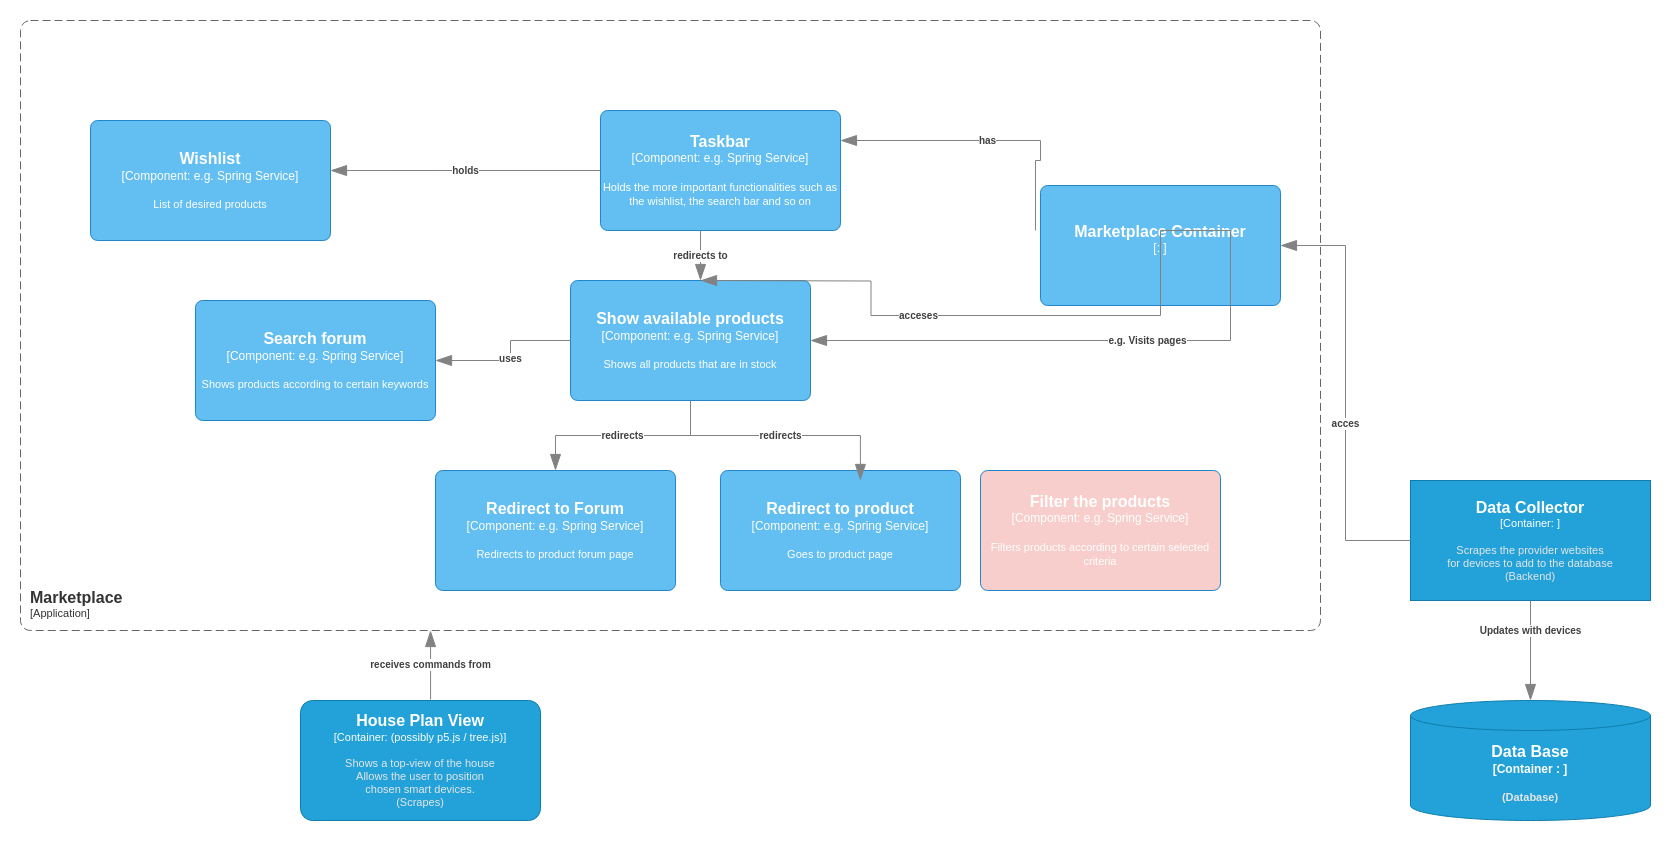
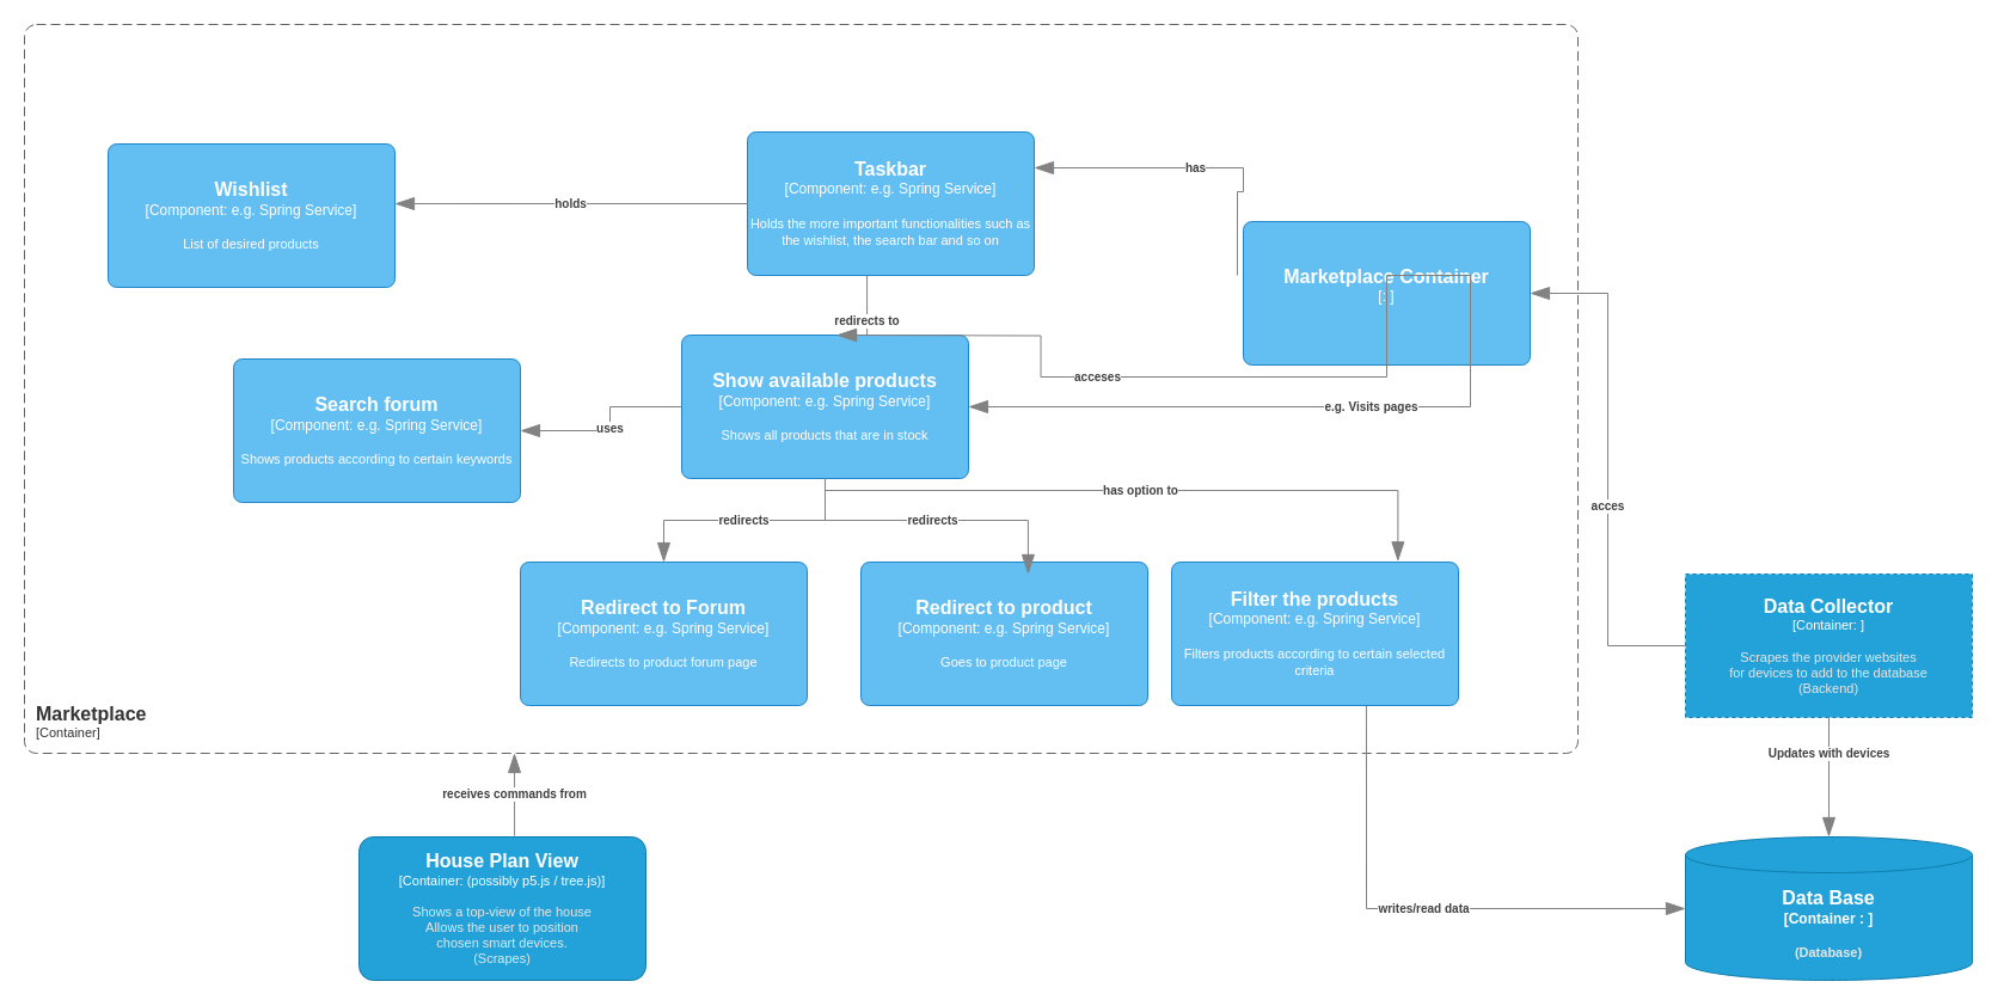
- <mxCell id="16" value="&lt;font style=&quot;font-size: 16px&quot;&gt;&lt;b&gt;Taskbar&lt;/b&gt;&lt;/font&gt;&lt;div&gt;[Component: e.g. Spring Service]&lt;/div&gt;&lt;br&gt;&lt;div&gt;&lt;font style=&quot;font-size: 11px&quot;&gt;Holds the more important functionalities such as the wishlist, the search bar and so on&lt;/font&gt;&lt;/div&gt;" style="rounded=1;whiteSpace=wrap;html=1;labelBackgroundColor=none;fillColor=#63BEF2;fontColor=#ffffff;align=center;arcSize=6;strokeColor=#2086C9;metaEdit=1;resizable=0;points=[[0.25,0,0],[0.5,0,0],[0.75,0,0],[1,0.25,0],[1,0.5,0],[1,0.75,0],[0.75,1,0],[0.5,1,0],[0.25,1,0],[0,0.75,0],[0,0.5,0],[0,0.25,0]];" vertex="1" parent="1"><mxGeometry x="600" y="110" width="240" height="120" as="geometry" /></mxCell>
+ <mxCell id="16" value="&lt;font style=&quot;font-size: 16px&quot;&gt;&lt;b&gt;Taskbar&lt;/b&gt;&lt;/font&gt;&lt;div&gt;[Component: e.g. Spring Service]&lt;/div&gt;&lt;br&gt;&lt;div&gt;&lt;font style=&quot;font-size: 11px&quot;&gt;Holds the more important functionalities such as the wishlist, the search bar and so on&lt;/font&gt;&lt;/div&gt;" style="rounded=1;whiteSpace=wrap;html=1;labelBackgroundColor=none;fillColor=#63BEF2;fontColor=#ffffff;align=center;arcSize=6;strokeColor=#2086C9;metaEdit=1;resizable=0;points=[[0.25,0,0],[0.5,0,0],[0.75,0,0],[1,0.25,0],[1,0.5,0],[1,0.75,0],[0.75,1,0],[0.5,1,0],[0.25,1,0],[0,0.75,0],[0,0.5,0],[0,0.25,0]];" vertex="1" parent="1"><mxGeometry x="625" y="110" width="240" height="120" as="geometry" /></mxCell>
+ <mxCell id="13" value="&lt;div style=&quot;text-align: left&quot;&gt;&lt;div style=&quot;text-align: center&quot;&gt;&lt;b&gt;has option to&lt;/b&gt;&lt;/div&gt;" style="endArrow=blockThin;html=1;fontSize=10;fontColor=#404040;strokeWidth=1;endFill=1;strokeColor=#828282;elbow=vertical;metaEdit=1;endSize=14;startSize=14;jumpStyle=arc;jumpSize=16;rounded=0;edgeStyle=orthogonalEdgeStyle;exitX=0.5;exitY=1;exitDx=0;exitDy=0;exitPerimeter=0;entryX=0.789;entryY=-0.006;entryDx=0;entryDy=0;entryPerimeter=0;" edge="1" parent="1" source="9" target="20"><mxGeometry width="240" relative="1" as="geometry"><mxPoint x="710" y="560" as="sourcePoint" /><mxPoint x="1120" y="890" as="targetPoint" /><Array as="points"><mxPoint x="690" y="410" /><mxPoint x="1169" y="410" /></Array></mxGeometry></mxCell>
- <mxCell id="20" value="&lt;font style=&quot;font-size: 16px&quot;&gt;&lt;b&gt;Filter the products&lt;/b&gt;&lt;/font&gt;&lt;div&gt;[Component: e.g. Spring Service]&lt;/div&gt;&lt;br&gt;&lt;div&gt;&lt;font style=&quot;font-size: 11px&quot;&gt;Filters products according to certain selected criteria&lt;/font&gt;&lt;/div&gt;" style="rounded=1;whiteSpace=wrap;html=1;labelBackgroundColor=none;fillColor=#f8cecc;fontColor=#ffffff;align=center;arcSize=6;strokeColor=#2086C9;metaEdit=1;resizable=0;points=[[0.25,0,0],[0.5,0,0],[0.75,0,0],[1,0.25,0],[1,0.5,0],[1,0.75,0],[0.75,1,0],[0.5,1,0],[0.25,1,0],[0,0.75,0],[0,0.5,0],[0,0.25,0]];" vertex="1" parent="1"><mxGeometry x="980" y="470" width="240" height="120" as="geometry" /></mxCell>
+ <mxCell id="20" value="&lt;font style=&quot;font-size: 16px&quot;&gt;&lt;b&gt;Filter the products&lt;/b&gt;&lt;/font&gt;&lt;div&gt;[Component: e.g. Spring Service]&lt;/div&gt;&lt;br&gt;&lt;div&gt;&lt;font style=&quot;font-size: 11px&quot;&gt;Filters products according to certain selected criteria&lt;/font&gt;&lt;/div&gt;" style="rounded=1;whiteSpace=wrap;html=1;labelBackgroundColor=none;fillColor=#63BEF2;fontColor=#ffffff;align=center;arcSize=6;strokeColor=#2086C9;metaEdit=1;resizable=0;points=[[0.25,0,0],[0.5,0,0],[0.75,0,0],[1,0.25,0],[1,0.5,0],[1,0.75,0],[0.75,1,0],[0.5,1,0],[0.25,1,0],[0,0.75,0],[0,0.5,0],[0,0.25,0]];" vertex="1" parent="1"><mxGeometry x="980" y="470" width="240" height="120" as="geometry" /></mxCell>
- <mxCell id="5" value="&lt;font style=&quot;font-size: 16px&quot;&gt;&lt;b&gt;Data Collector&lt;/b&gt;&lt;/font&gt;&lt;div&gt;[Container: ]&lt;/div&gt;&lt;br&gt;&lt;div&gt;&lt;font style=&quot;font-size: 11px&quot;&gt;&lt;font color=&quot;#E6E6E6&quot;&gt;Scrapes the provider websites &#10;for devices to add to the database&#10;(Backend)&lt;/font&gt;&lt;/div&gt;" style="rounded=1;whiteSpace=wrap;html=1;fontSize=11;labelBackgroundColor=none;fillColor=#23A2D9;fontColor=#ffffff;align=center;arcSize=0;strokeColor=#0E7DAD;metaEdit=1;resizable=0;points=[[0.25,0,0],[0.5,0,0],[0.75,0,0],[1,0.25,0],[1,0.5,0],[1,0.75,0],[0.75,1,0],[0.5,1,0],[0.25,1,0],[0,0.75,0],[0,0.5,0],[0,0.25,0]];" vertex="1" parent="1"><mxGeometry x="1410" y="480" width="240" height="120" as="geometry" /></mxCell>
+ <mxCell id="5" value="&lt;font style=&quot;font-size: 16px&quot;&gt;&lt;b&gt;Data Collector&lt;/b&gt;&lt;/font&gt;&lt;div&gt;[Container: ]&lt;/div&gt;&lt;br&gt;&lt;div&gt;&lt;font style=&quot;font-size: 11px&quot;&gt;&lt;font color=&quot;#E6E6E6&quot;&gt;Scrapes the provider websites &#10;for devices to add to the database&#10;(Backend)&lt;/font&gt;&lt;/div&gt;" style="rounded=1;whiteSpace=wrap;html=1;fontSize=11;labelBackgroundColor=none;fillColor=#23A2D9;fontColor=#ffffff;align=center;arcSize=0;strokeColor=#0E7DAD;metaEdit=1;resizable=0;points=[[0.25,0,0],[0.5,0,0],[0.75,0,0],[1,0.25,0],[1,0.5,0],[1,0.75,0],[0.75,1,0],[0.5,1,0],[0.25,1,0],[0,0.75,0],[0,0.5,0],[0,0.25,0]];dashed=1;" vertex="1" parent="1"><mxGeometry x="1410" y="480" width="240" height="120" as="geometry" /></mxCell>
- <mxCell id="2" value="&lt;font style=&quot;font-size: 16px&quot;&gt;&lt;b&gt;&lt;div style=&quot;text-align: left&quot;&gt;Marketplace&lt;/div&gt;&lt;/b&gt;&lt;/font&gt;&lt;div style=&quot;text-align: left&quot;&gt;[Application]&lt;/div&gt;" style="rounded=1;fontSize=11;whiteSpace=wrap;html=1;dashed=1;arcSize=20;fillColor=none;strokeColor=#666666;fontColor=#333333;labelBackgroundColor=none;align=left;verticalAlign=bottom;labelBorderColor=none;spacingTop=0;spacing=10;dashPattern=8 4;metaEdit=1;rotatable=0;perimeter=rectanglePerimeter;noLabel=0;labelPadding=0;allowArrows=0;connectable=0;expand=0;recursiveResize=0;editable=1;pointerEvents=0;absoluteArcSize=1;points=[[0.25,0,0],[0.5,0,0],[0.75,0,0],[1,0.25,0],[1,0.5,0],[1,0.75,0],[0.75,1,0],[0.5,1,0],[0.25,1,0],[0,0.75,0],[0,0.5,0],[0,0.25,0]];" vertex="1" parent="1"><mxGeometry x="20" y="20" width="1300" height="610" as="geometry" /></mxCell>
+ <mxCell id="2" value="&lt;font style=&quot;font-size: 16px&quot;&gt;&lt;b&gt;&lt;div style=&quot;text-align: left&quot;&gt;Marketplace&lt;/div&gt;&lt;/b&gt;&lt;/font&gt;&lt;div style=&quot;text-align: left&quot;&gt;[Container]&lt;/div&gt;" style="rounded=1;fontSize=11;whiteSpace=wrap;html=1;dashed=1;arcSize=20;fillColor=none;strokeColor=#666666;fontColor=#333333;labelBackgroundColor=none;align=left;verticalAlign=bottom;labelBorderColor=none;spacingTop=0;spacing=10;dashPattern=8 4;metaEdit=1;rotatable=0;perimeter=rectanglePerimeter;noLabel=0;labelPadding=0;allowArrows=0;connectable=0;expand=0;recursiveResize=0;editable=1;pointerEvents=0;absoluteArcSize=1;points=[[0.25,0,0],[0.5,0,0],[0.75,0,0],[1,0.25,0],[1,0.5,0],[1,0.75,0],[0.75,1,0],[0.5,1,0],[0.25,1,0],[0,0.75,0],[0,0.5,0],[0,0.25,0]];" vertex="1" parent="1"><mxGeometry x="20" y="20" width="1300" height="610" as="geometry" /></mxCell>
+ <mxCell id="15" value="&lt;div style=&quot;text-align: left&quot;&gt;&lt;div style=&quot;text-align: center&quot;&gt;&lt;b&gt;writes/read data&lt;/b&gt;&lt;/div&gt;" style="endArrow=blockThin;html=1;fontSize=10;fontColor=#404040;strokeWidth=1;endFill=1;strokeColor=#828282;elbow=vertical;metaEdit=1;endSize=14;startSize=14;jumpStyle=arc;jumpSize=16;rounded=0;edgeStyle=orthogonalEdgeStyle;entryX=0;entryY=0.5;entryDx=0;entryDy=0;entryPerimeter=0;exitX=0.679;exitY=1.004;exitDx=0;exitDy=0;exitPerimeter=0;startArrow=none;" edge="1" parent="1" source="20" target="4"><mxGeometry width="240" relative="1" as="geometry"><mxPoint x="730" y="610" as="sourcePoint" /><mxPoint x="970" y="610" as="targetPoint" /></mxGeometry></mxCell>
